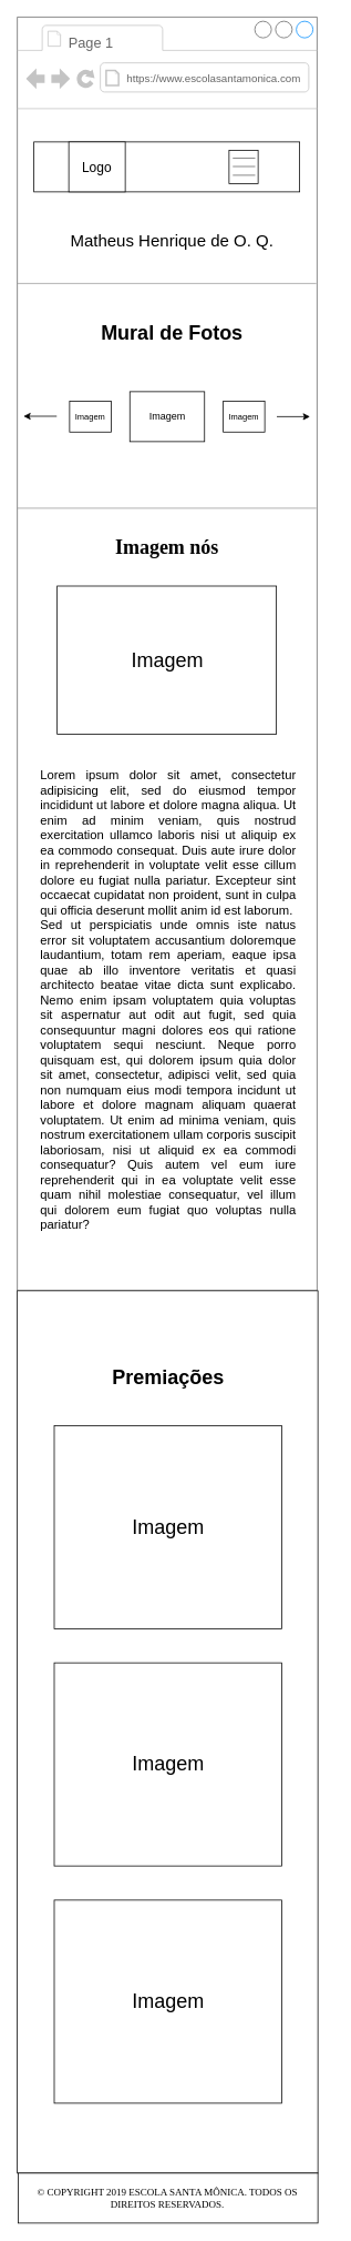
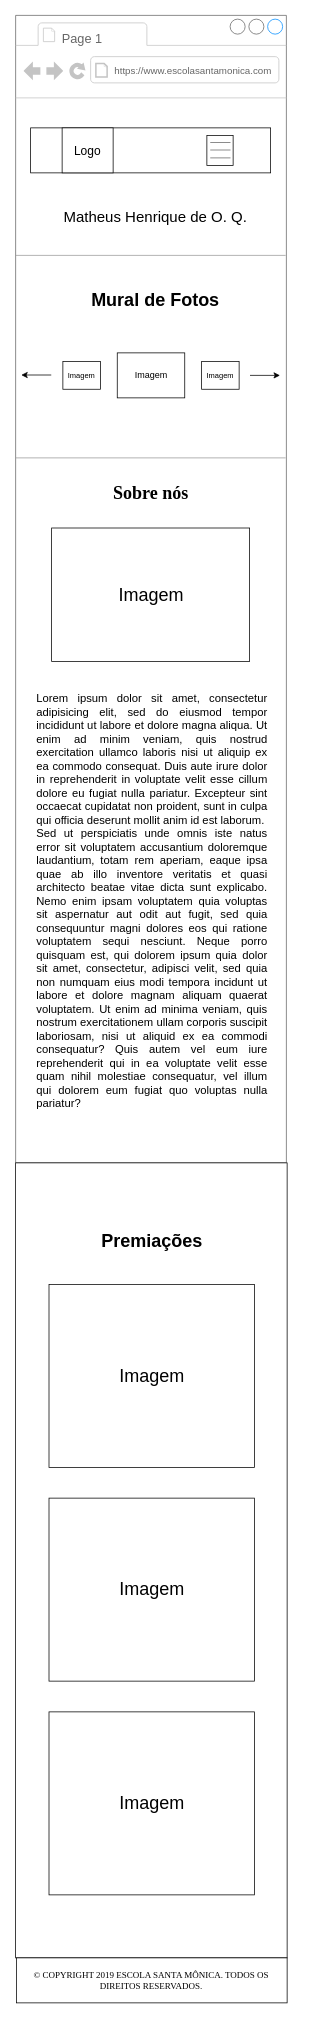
- <mxCell id="6" value="&lt;b&gt;&lt;font style=&quot;font-size: 24px&quot;&gt;Imagem nós&lt;/font&gt;&lt;/b&gt;" style="text;html=1;points=[];align=center;verticalAlign=top;spacingTop=-4;fontSize=15;fontFamily=Verdana" parent="2" vertex="1"><mxGeometry x="95" y="620" width="170" height="30" as="geometry" /></mxCell>
+ <mxCell id="6" value="&lt;b&gt;&lt;font style=&quot;font-size: 24px&quot;&gt;Sobre nós&lt;/font&gt;&lt;/b&gt;" style="text;html=1;points=[];align=center;verticalAlign=top;spacingTop=-4;fontSize=15;fontFamily=Verdana" parent="2" vertex="1"><mxGeometry x="95" y="620" width="170" height="30" as="geometry" /></mxCell>
